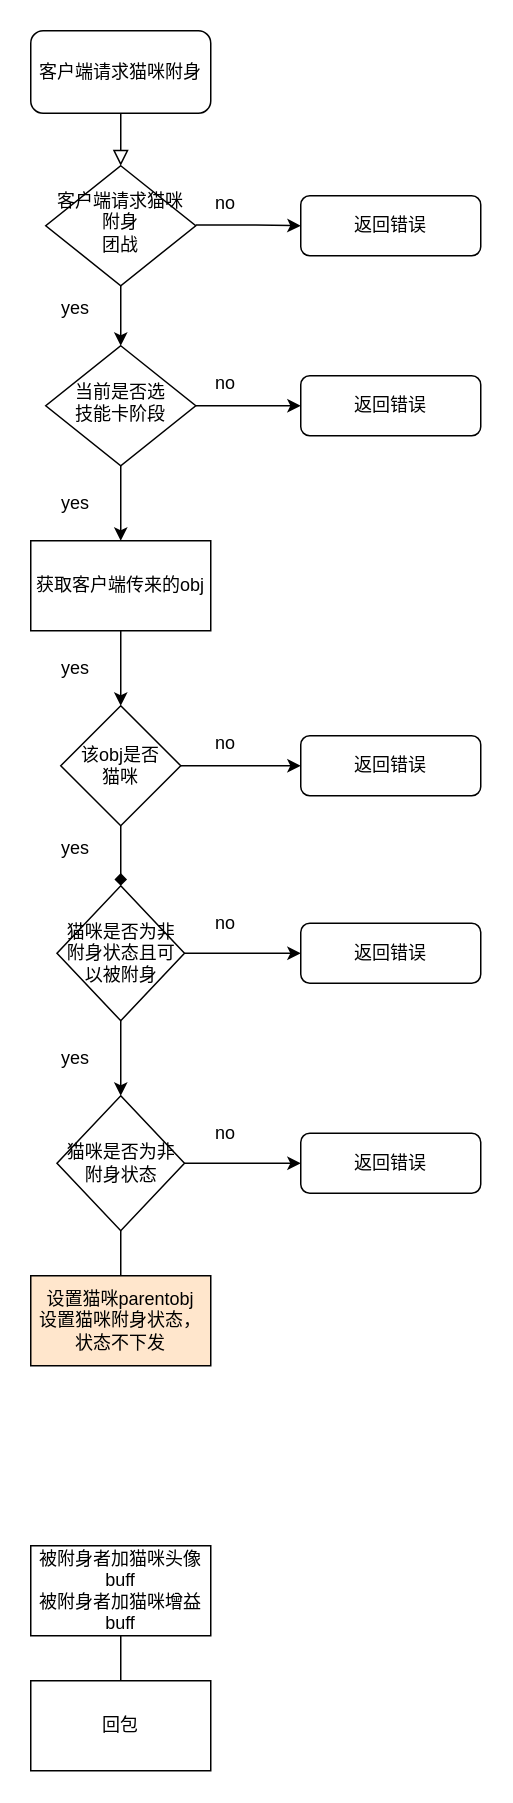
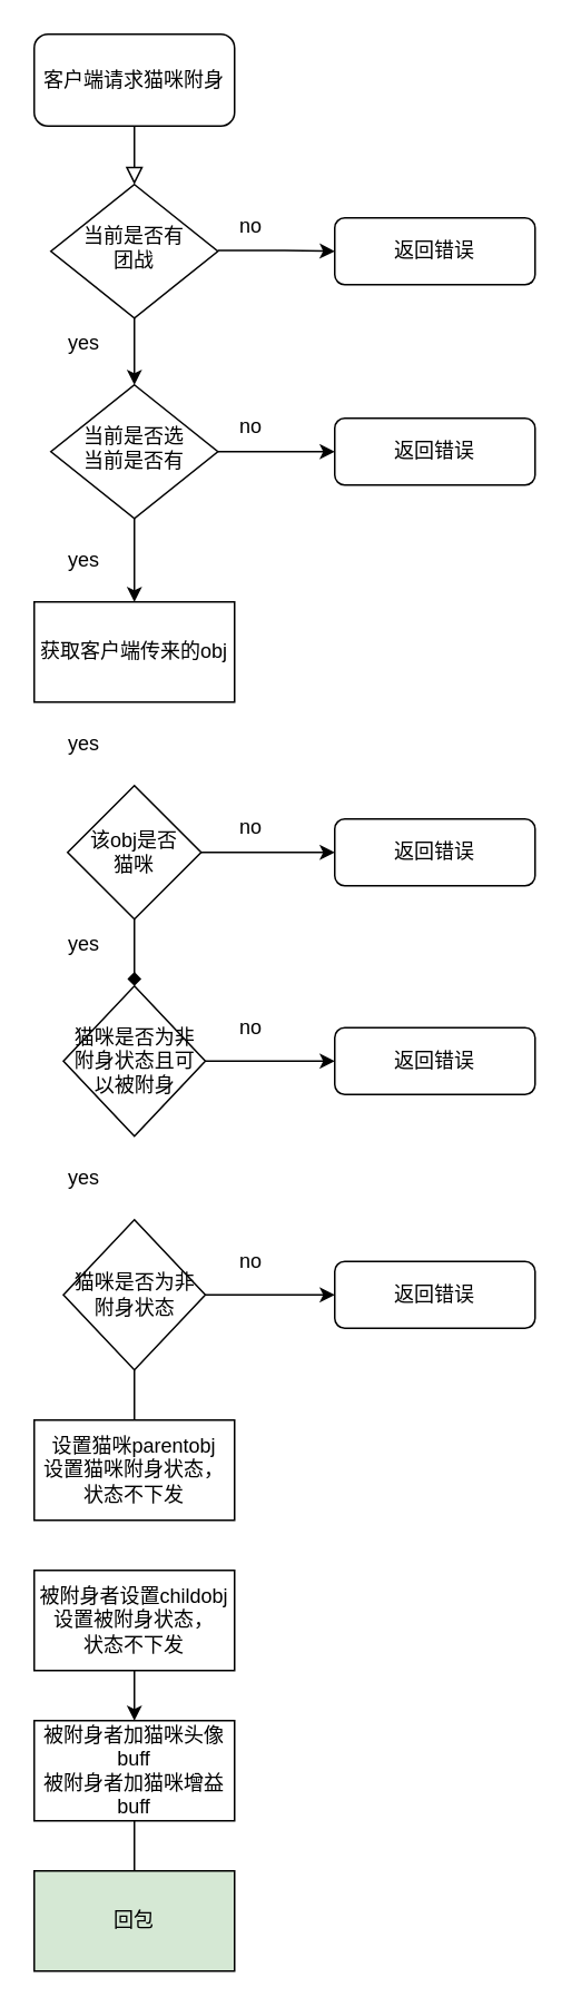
- <mxCell id="4" value="客户端请求猫咪附身&lt;br&gt;团战" style="rhombus;whiteSpace=wrap;html=1;shadow=0;fontFamily=Helvetica;fontSize=12;align=center;strokeWidth=1;spacing=6;spacingTop=-4;" parent="1" vertex="1"><mxGeometry x="30" y="110" width="100" height="80" as="geometry" /></mxCell>
+ <mxCell id="4" value="当前是否有&lt;br&gt;团战" style="rhombus;whiteSpace=wrap;html=1;shadow=0;fontFamily=Helvetica;fontSize=12;align=center;strokeWidth=1;spacing=6;spacingTop=-4;" parent="1" vertex="1"><mxGeometry x="30" y="110" width="100" height="80" as="geometry" /></mxCell>
- <mxCell id="8" value="当前是否选&lt;br&gt;技能卡阶段" style="rhombus;whiteSpace=wrap;html=1;shadow=0;fontFamily=Helvetica;fontSize=12;align=center;strokeWidth=1;spacing=6;spacingTop=-4;" parent="1" vertex="1"><mxGeometry x="30" y="230" width="100" height="80" as="geometry" /></mxCell>
+ <mxCell id="8" value="当前是否选&lt;br&gt;当前是否有" style="rhombus;whiteSpace=wrap;html=1;shadow=0;fontFamily=Helvetica;fontSize=12;align=center;strokeWidth=1;spacing=6;spacingTop=-4;" parent="1" vertex="1"><mxGeometry x="30" y="230" width="100" height="80" as="geometry" /></mxCell>
- <mxCell id="15" style="edgeStyle=orthogonalEdgeStyle;rounded=0;orthogonalLoop=1;jettySize=auto;html=1;entryX=0.5;entryY=0;entryDx=0;entryDy=0;" parent="1" source="16" target="19" edge="1"><mxGeometry relative="1" as="geometry" /></mxCell>
- <mxCell id="23" style="edgeStyle=orthogonalEdgeStyle;rounded=0;orthogonalLoop=1;jettySize=auto;html=1;" parent="1" source="24" target="32" edge="1"><mxGeometry relative="1" as="geometry" /></mxCell>
- <mxCell id="36" value="设置猫咪parentobj&lt;br&gt;设置猫咪附身状态，&lt;br&gt;状态不下发" style="rounded=0;whiteSpace=wrap;html=1;fillColor=#ffe6cc;" vertex="1" parent="1"><mxGeometry x="20" y="850" width="120" height="60" as="geometry" /></mxCell>
+ <mxCell id="36" value="设置猫咪parentobj&lt;br&gt;设置猫咪附身状态，&lt;br&gt;状态不下发" style="rounded=0;whiteSpace=wrap;html=1;" vertex="1" parent="1"><mxGeometry x="20" y="850" width="120" height="60" as="geometry" /></mxCell>
+ <mxCell id="38" value="被附身者设置childobj&lt;br&gt;设置被附身状态，&lt;br&gt;状态不下发" style="rounded=0;whiteSpace=wrap;html=1;" vertex="1" parent="1"><mxGeometry x="20" y="940" width="120" height="60" as="geometry" /></mxCell>
+ <mxCell id="37" style="edgeStyle=orthogonalEdgeStyle;rounded=0;orthogonalLoop=1;jettySize=auto;html=1;exitX=0.5;exitY=1;exitDx=0;exitDy=0;entryX=0.5;entryY=0;entryDx=0;entryDy=0;" edge="1" parent="1" source="38" target="40"><mxGeometry relative="1" as="geometry"><mxPoint x="80" y="1050" as="targetPoint" /></mxGeometry></mxCell>
- <mxCell id="41" value="回包" style="rounded=0;whiteSpace=wrap;html=1;" vertex="1" parent="1"><mxGeometry x="20" y="1120" width="120" height="60" as="geometry" /></mxCell>
+ <mxCell id="41" value="回包" style="rounded=0;whiteSpace=wrap;html=1;fillColor=#d5e8d4;" vertex="1" parent="1"><mxGeometry x="20" y="1120" width="120" height="60" as="geometry" /></mxCell>
